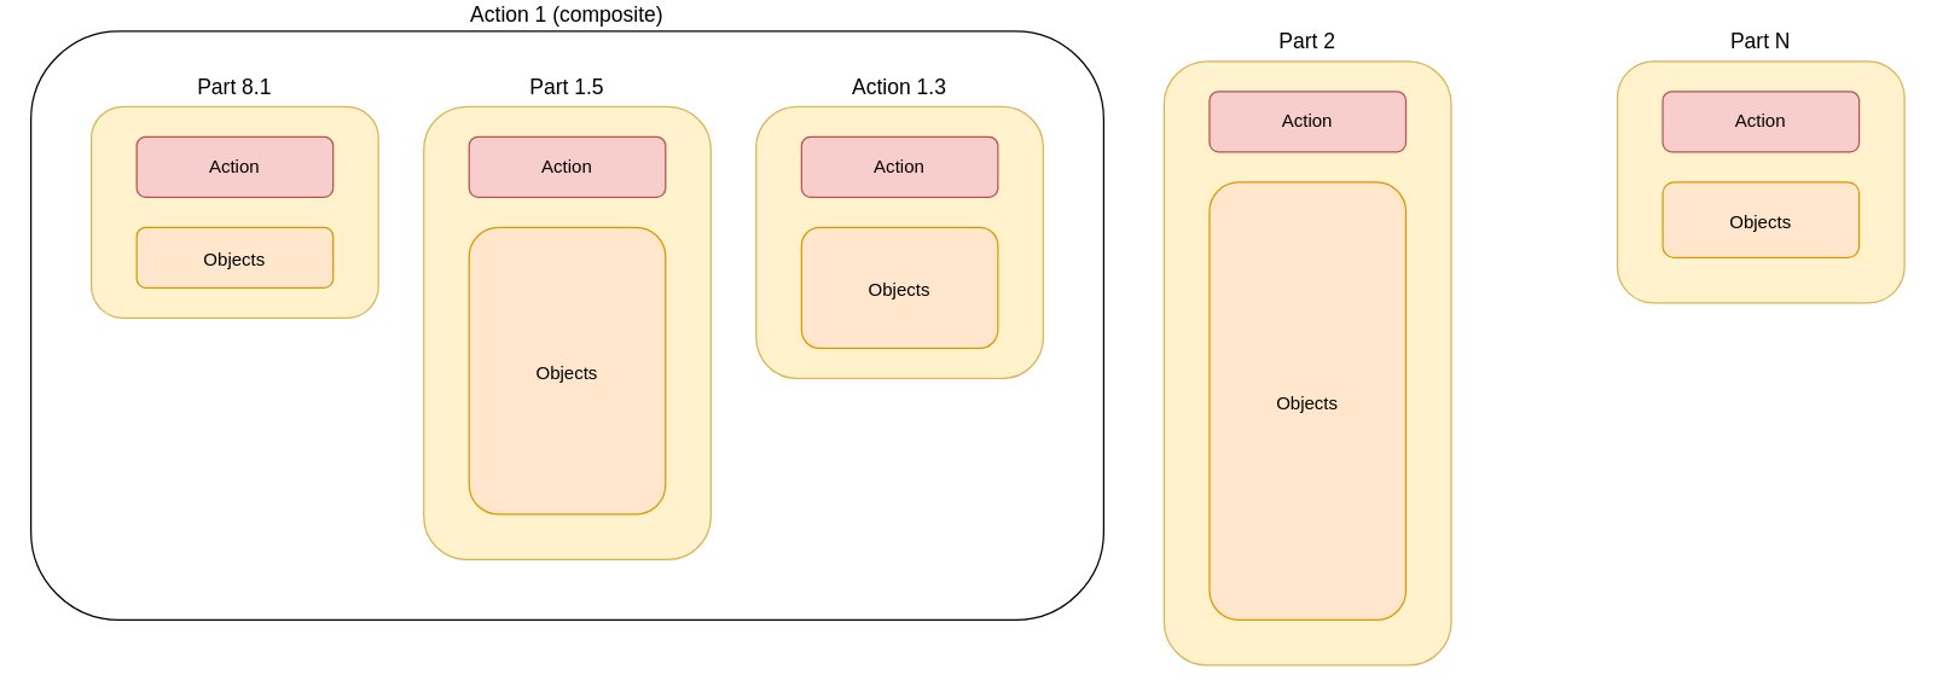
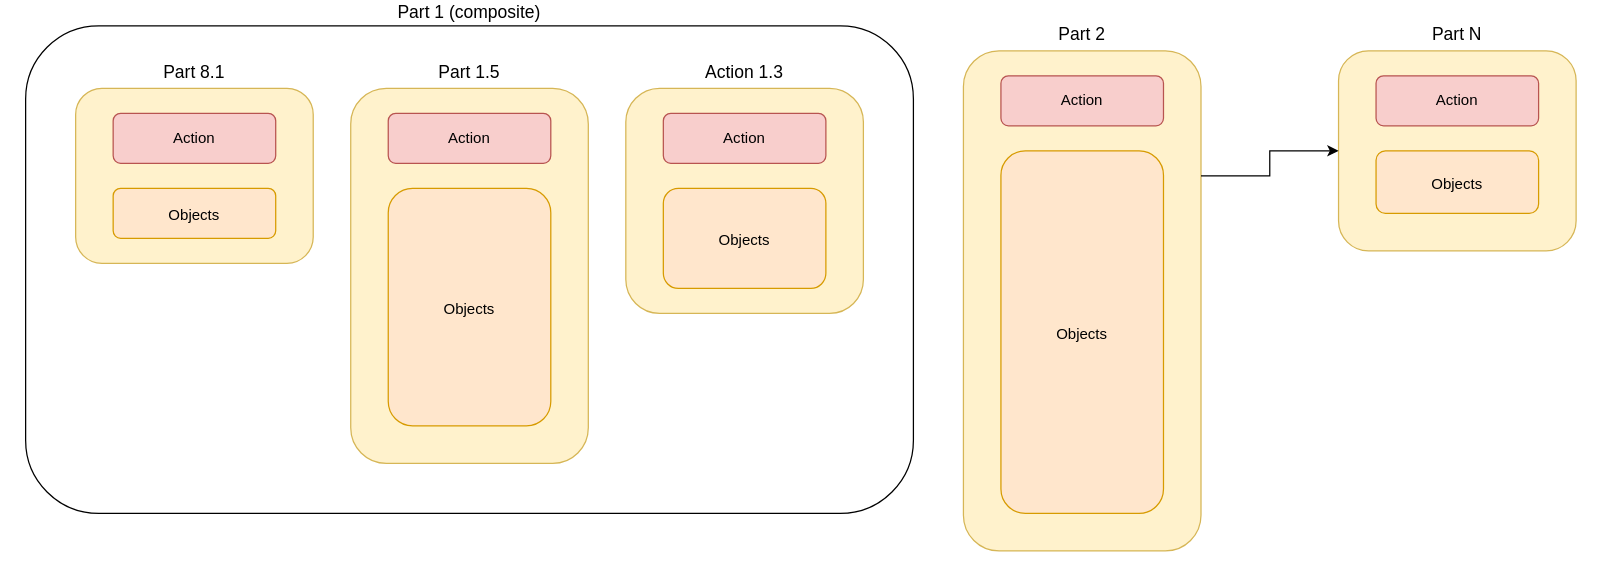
- <mxCell id="2" value="Action 1 (composite)" style="rounded=1;whiteSpace=wrap;html=1;fillColor=none;labelPosition=center;verticalLabelPosition=top;align=center;verticalAlign=bottom;fontSize=14;" parent="1" vertex="1"><mxGeometry x="20" y="20" width="710" height="390" as="geometry" /></mxCell>
+ <mxCell id="2" value="Part 1 (composite)" style="rounded=1;whiteSpace=wrap;html=1;fillColor=none;labelPosition=center;verticalLabelPosition=top;align=center;verticalAlign=bottom;fontSize=14;" parent="1" vertex="1"><mxGeometry x="20" y="20" width="710" height="390" as="geometry" /></mxCell>
+ <mxCell id="22" style="edgeStyle=orthogonalEdgeStyle;rounded=0;orthogonalLoop=1;jettySize=auto;html=1;exitX=1;exitY=0.25;exitDx=0;exitDy=0;" edge="1" parent="1" source="19" target="11"><mxGeometry relative="1" as="geometry" /></mxCell>
